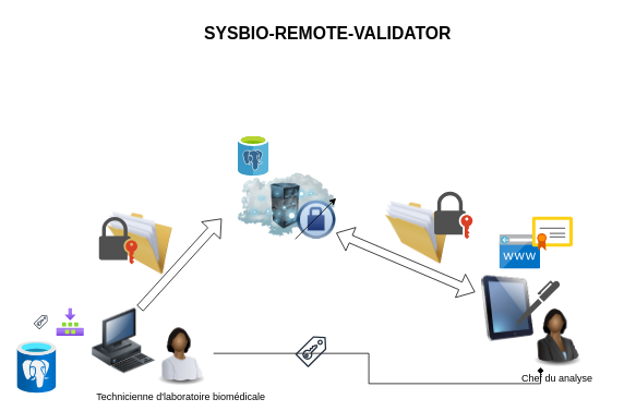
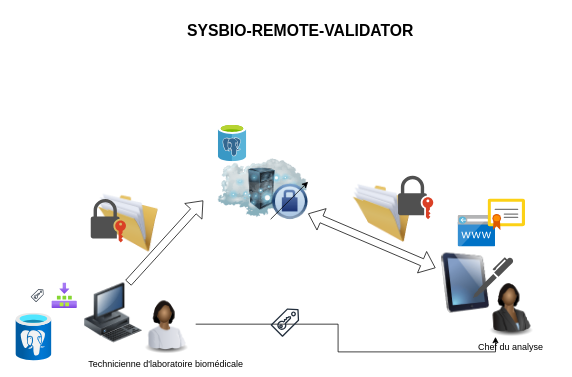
- <mxCell id="7" style="edgeStyle=orthogonalEdgeStyle;rounded=0;orthogonalLoop=1;jettySize=auto;html=1;exitX=1;exitY=0.5;exitDx=0;exitDy=0;entryX=0.25;entryY=1;entryDx=0;entryDy=0;endArrow=diamond;" edge="1" parent="1" source="8" target="6"><mxGeometry relative="1" as="geometry" /></mxCell>
+ <mxCell id="7" style="edgeStyle=orthogonalEdgeStyle;rounded=0;orthogonalLoop=1;jettySize=auto;html=1;exitX=1;exitY=0.5;exitDx=0;exitDy=0;entryX=0.25;entryY=1;entryDx=0;entryDy=0;" edge="1" parent="1" source="8" target="6"><mxGeometry relative="1" as="geometry" /></mxCell>
